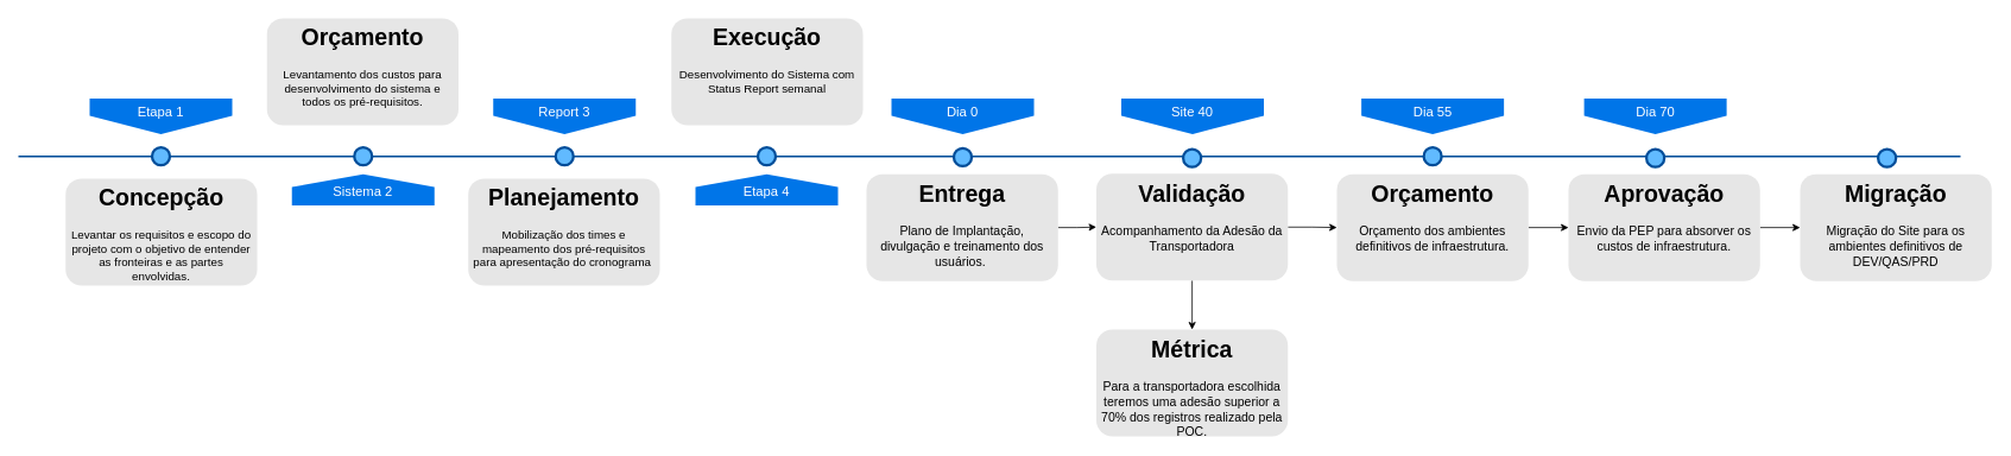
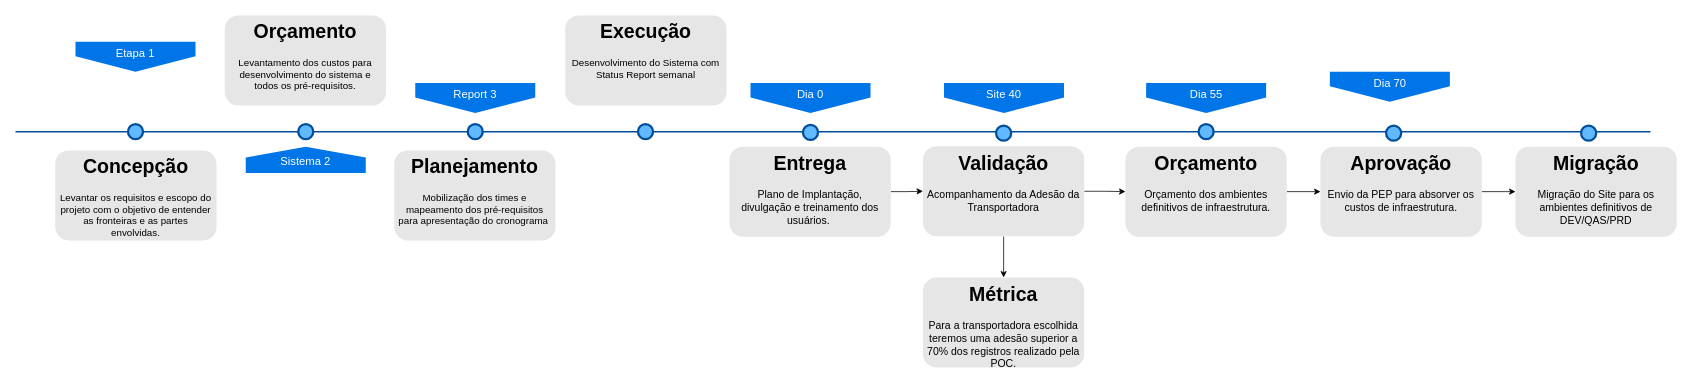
- <mxCell id="3" value="Etapa 1" style="shape=offPageConnector;whiteSpace=wrap;html=1;fillColor=#0075E8;fontSize=15;fontColor=#FFFFFF;size=0.509;verticalAlign=top;strokeColor=none;" parent="1" vertex="1"><mxGeometry x="100" y="110" width="160" height="40" as="geometry" /></mxCell>
+ <mxCell id="3" value="Etapa 1" style="shape=offPageConnector;whiteSpace=wrap;html=1;fillColor=#0075E8;fontSize=15;fontColor=#FFFFFF;size=0.509;verticalAlign=top;strokeColor=none;" parent="1" vertex="1"><mxGeometry x="100" y="55" width="160" height="40" as="geometry" /></mxCell>
- <mxCell id="29" value="&lt;span&gt;Dia 70&lt;/span&gt;" style="shape=offPageConnector;whiteSpace=wrap;html=1;fillColor=#0075E8;fontSize=15;fontColor=#FFFFFF;size=0.509;verticalAlign=top;strokeColor=none;" parent="1" vertex="1"><mxGeometry x="1777.5" y="110" width="160" height="40" as="geometry" /></mxCell>
+ <mxCell id="29" value="&lt;span&gt;Dia 70&lt;/span&gt;" style="shape=offPageConnector;whiteSpace=wrap;html=1;fillColor=#0075E8;fontSize=15;fontColor=#FFFFFF;size=0.509;verticalAlign=top;strokeColor=none;" parent="1" vertex="1"><mxGeometry x="1772.5" y="95" width="160" height="40" as="geometry" /></mxCell>
- <mxCell id="6" value="Etapa 4" style="shape=offPageConnector;whiteSpace=wrap;html=1;fillColor=#0075E8;fontSize=15;fontColor=#FFFFFF;size=0.418;flipV=1;verticalAlign=bottom;strokeColor=none;spacingBottom=4;" parent="1" vertex="1"><mxGeometry x="780" y="195" width="160" height="35" as="geometry" /></mxCell>
